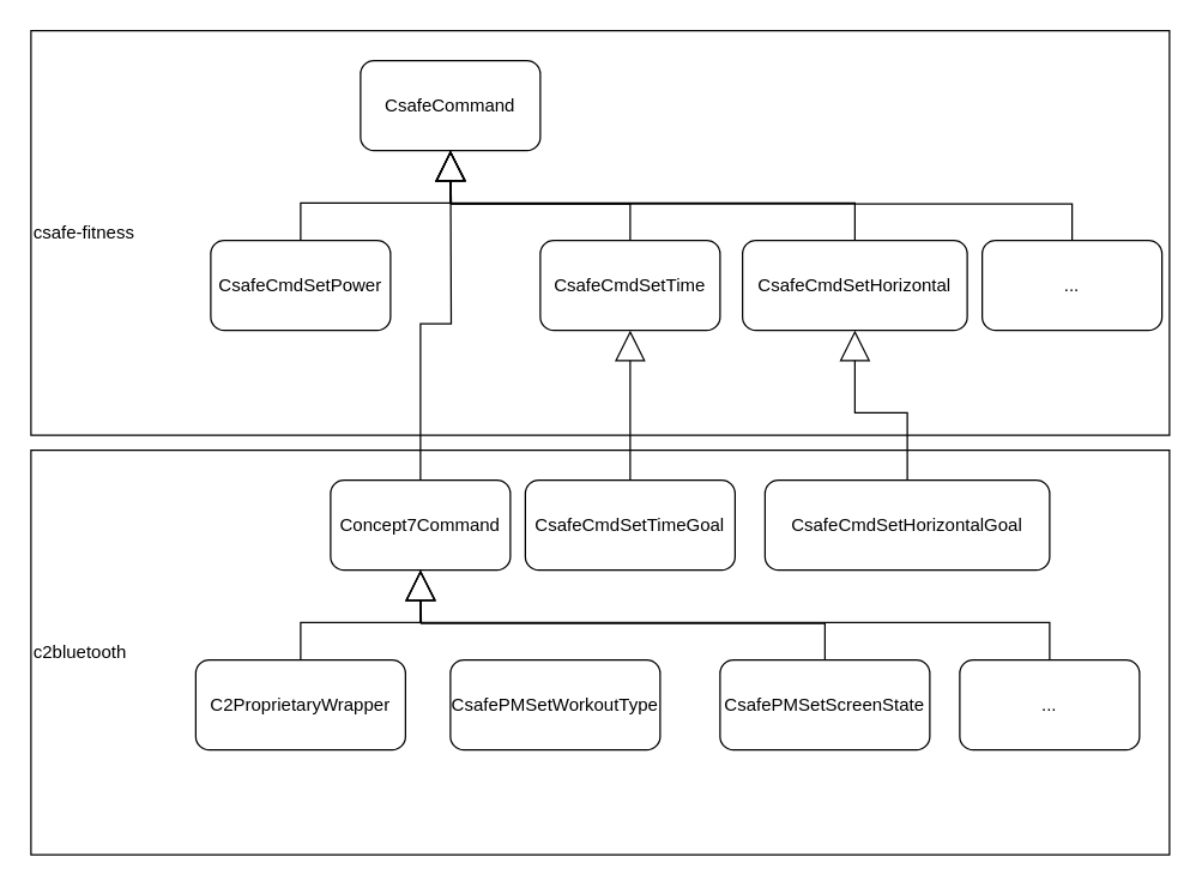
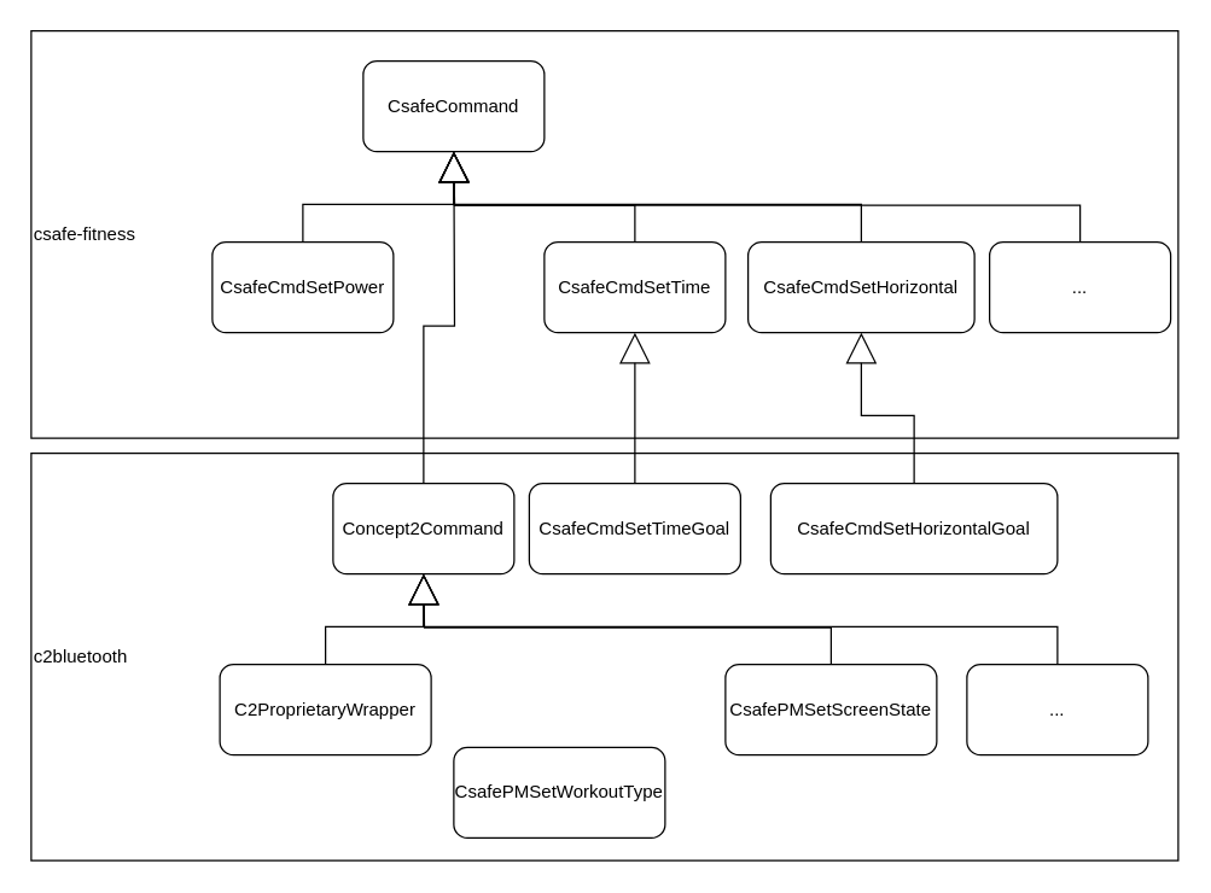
- <mxCell id="14" value="Concept7Command" style="rounded=1;whiteSpace=wrap;html=1;" vertex="1" parent="1"><mxGeometry x="220" y="320" width="120" height="60" as="geometry" /></mxCell>
+ <mxCell id="14" value="Concept2Command" style="rounded=1;whiteSpace=wrap;html=1;" vertex="1" parent="1"><mxGeometry x="220" y="320" width="120" height="60" as="geometry" /></mxCell>
- <mxCell id="16" value="C2ProprietaryWrapper" style="rounded=1;whiteSpace=wrap;html=1;" vertex="1" parent="1"><mxGeometry x="130" y="440" width="140" height="60" as="geometry" /></mxCell>
+ <mxCell id="16" value="C2ProprietaryWrapper" style="rounded=1;whiteSpace=wrap;html=1;" vertex="1" parent="1"><mxGeometry x="145" y="440" width="140" height="60" as="geometry" /></mxCell>
- <mxCell id="21" value="CsafePMSetWorkoutType" style="rounded=1;whiteSpace=wrap;html=1;" vertex="1" parent="1"><mxGeometry x="300" y="440" width="140" height="60" as="geometry" /></mxCell>
+ <mxCell id="21" value="CsafePMSetWorkoutType" style="rounded=1;whiteSpace=wrap;html=1;" vertex="1" parent="1"><mxGeometry x="300" y="495" width="140" height="60" as="geometry" /></mxCell>
